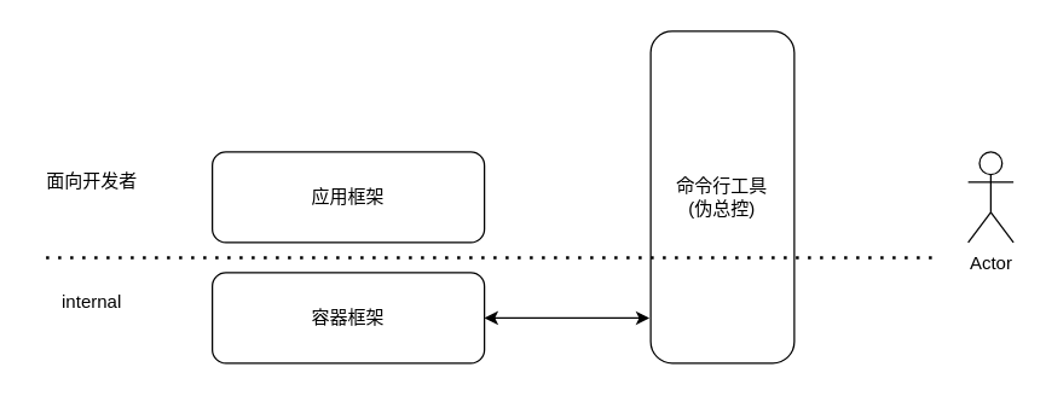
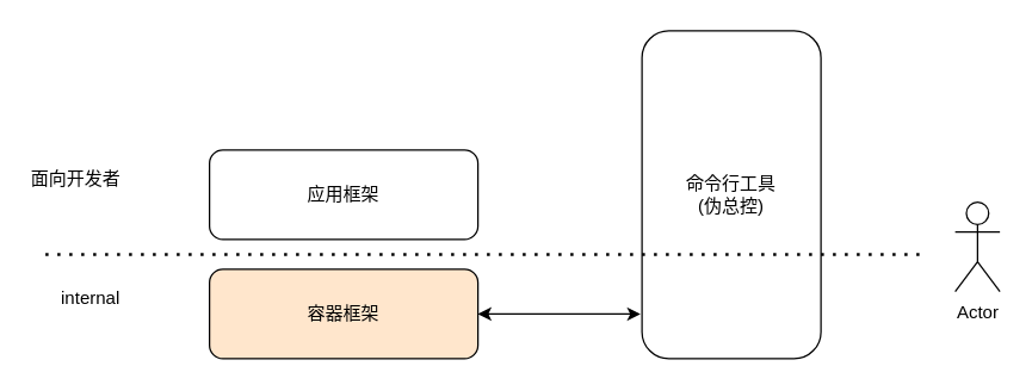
- <mxCell id="8" value="面向开发者" style="text;html=1;align=center;verticalAlign=middle;resizable=0;points=[];autosize=1;" vertex="1" parent="1"><mxGeometry x="20" y="110" width="80" height="20" as="geometry" /></mxCell>
+ <mxCell id="8" value="面向开发者" style="text;html=1;align=center;verticalAlign=middle;resizable=0;points=[];autosize=1;" vertex="1" parent="1"><mxGeometry x="10" y="110" width="80" height="20" as="geometry" /></mxCell>
- <mxCell id="5" value="命令行工具&lt;br&gt;(伪总控)" style="rounded=1;whiteSpace=wrap;html=1;" vertex="1" parent="1"><mxGeometry x="430" y="20" width="95" height="220" as="geometry" /></mxCell>
+ <mxCell id="5" value="命令行工具&lt;br&gt;(伪总控)" style="rounded=1;whiteSpace=wrap;html=1;" vertex="1" parent="1"><mxGeometry x="430" y="20" width="120" height="220" as="geometry" /></mxCell>
- <mxCell id="7" value="Actor" style="shape=umlActor;verticalLabelPosition=bottom;verticalAlign=top;html=1;outlineConnect=0;" vertex="1" parent="1"><mxGeometry x="640" y="100" width="30" height="60" as="geometry" /></mxCell>
+ <mxCell id="7" value="Actor" style="shape=umlActor;verticalLabelPosition=bottom;verticalAlign=top;html=1;outlineConnect=0;" vertex="1" parent="1"><mxGeometry x="640" y="135" width="30" height="60" as="geometry" /></mxCell>
- <mxCell id="3" value="容器框架" style="rounded=1;whiteSpace=wrap;html=1;" vertex="1" parent="1"><mxGeometry x="140" y="180" width="180" height="60" as="geometry" /></mxCell>
+ <mxCell id="3" value="容器框架" style="rounded=1;whiteSpace=wrap;html=1;fillColor=#ffe6cc;" vertex="1" parent="1"><mxGeometry x="140" y="180" width="180" height="60" as="geometry" /></mxCell>
